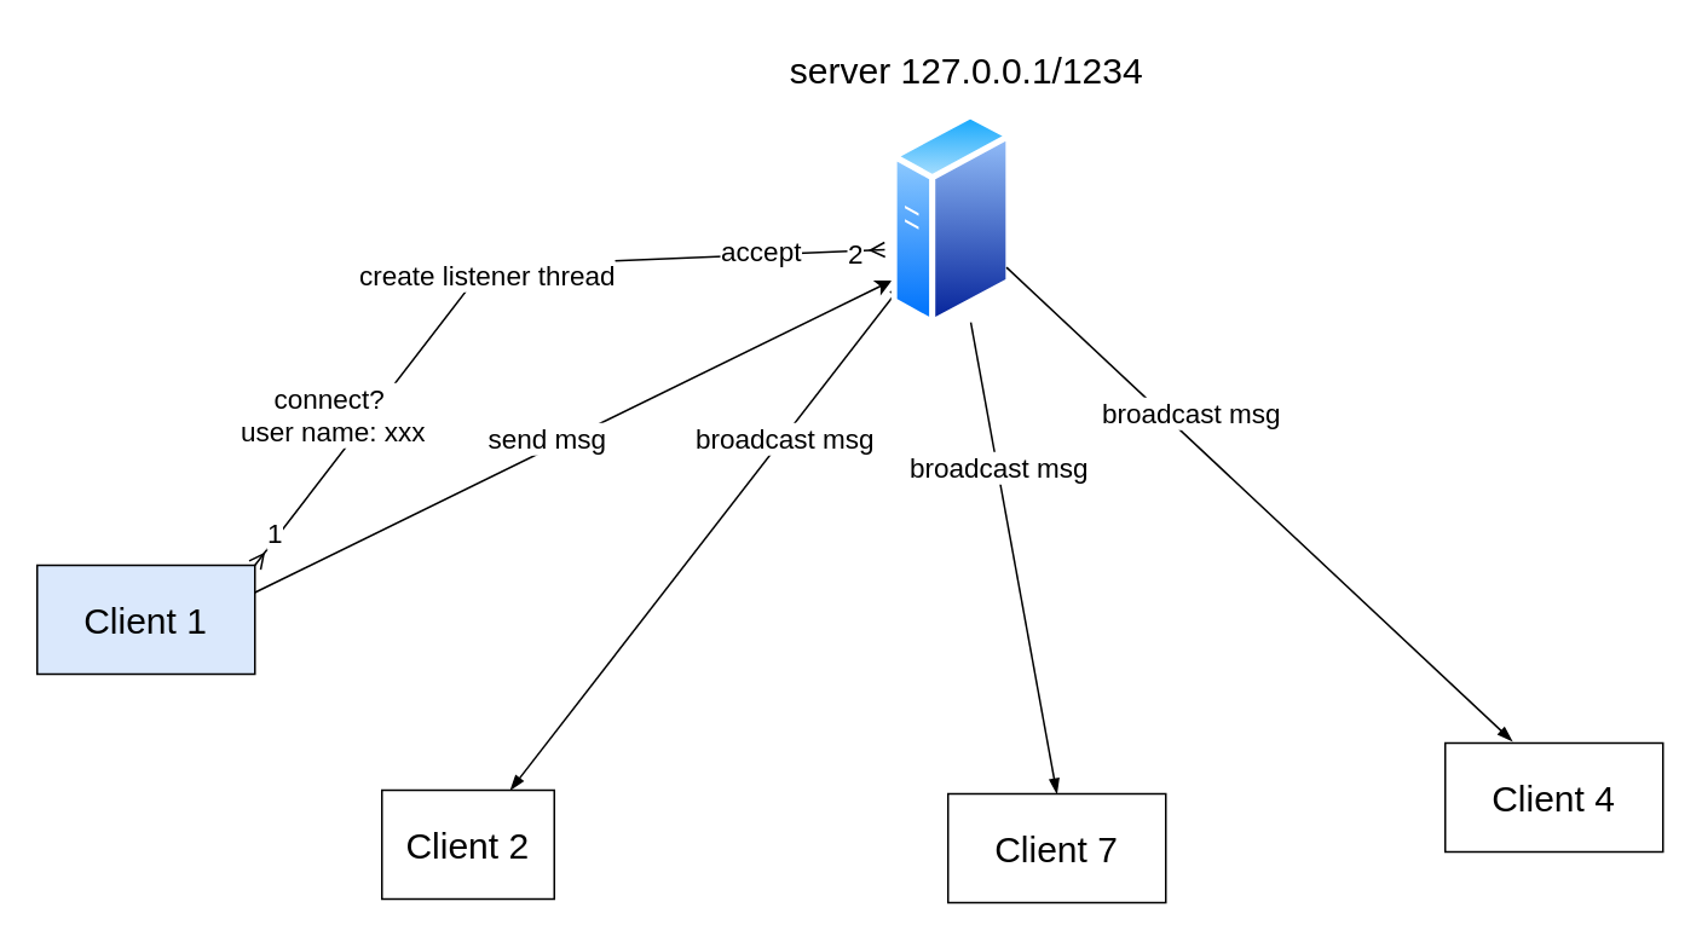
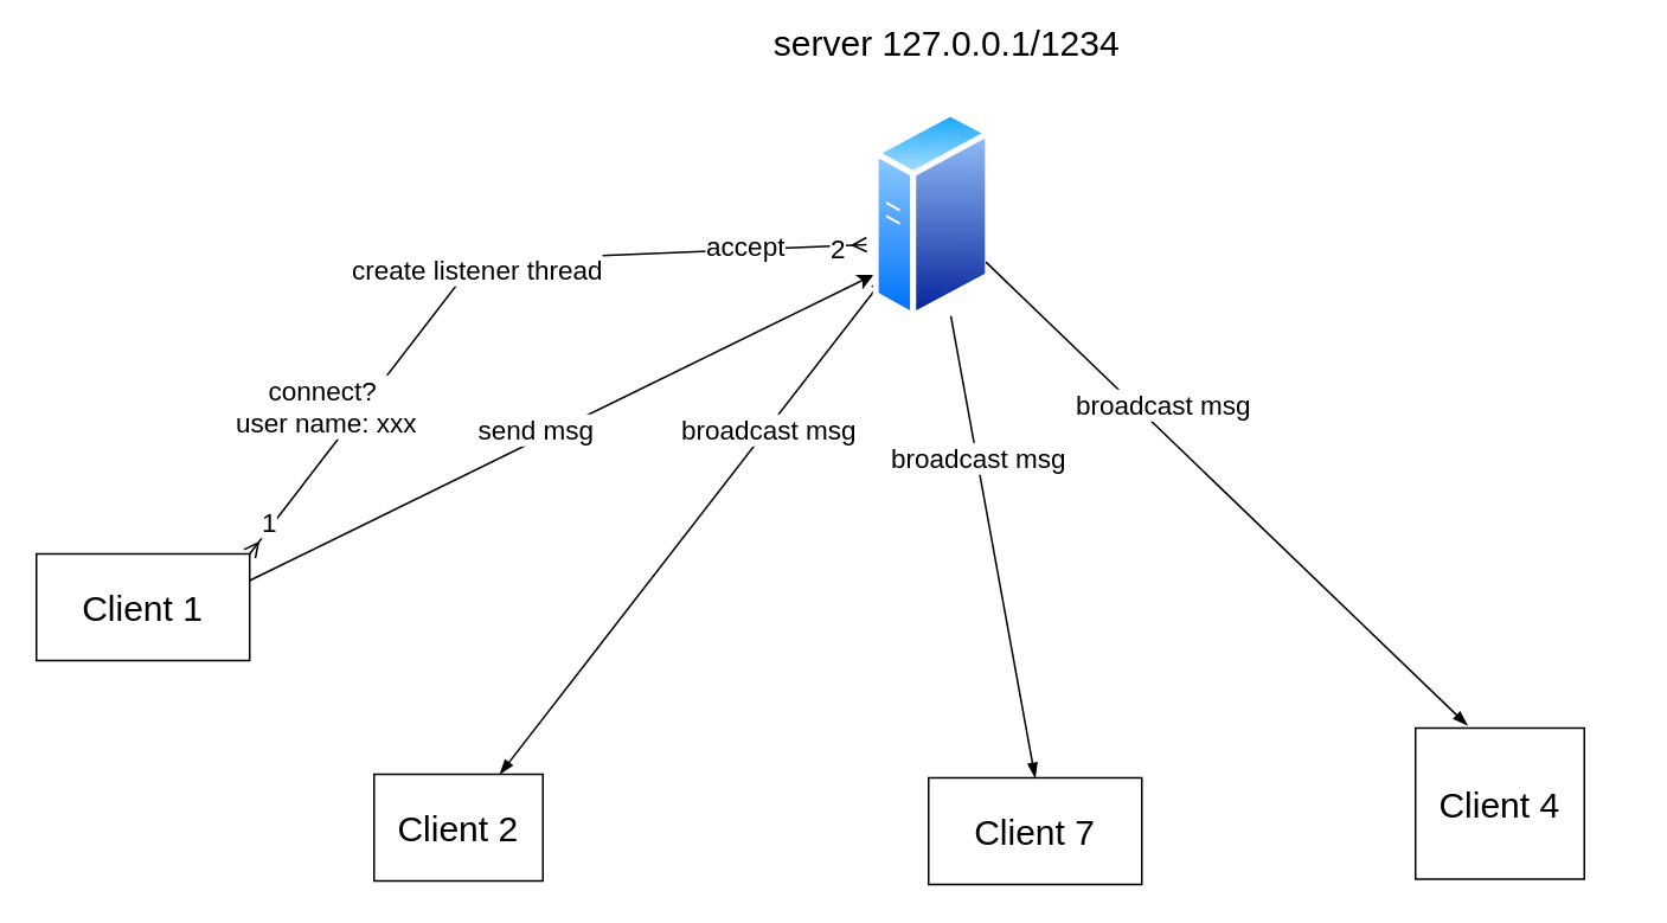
- <mxCell id="19" value="&lt;span style=&quot;font-size: 20px;&quot;&gt;server 127.0.0.1/1234&lt;/span&gt;" style="text;html=1;align=center;verticalAlign=middle;resizable=0;points=[];autosize=1;strokeColor=none;fillColor=none;fontSize=15;" vertex="1" parent="1"><mxGeometry x="425" y="20" width="213" height="36" as="geometry" /></mxCell>
+ <mxCell id="19" value="&lt;span style=&quot;font-size: 20px;&quot;&gt;server 127.0.0.1/1234&lt;/span&gt;" style="text;html=1;align=center;verticalAlign=middle;resizable=0;points=[];autosize=1;strokeColor=none;fillColor=none;fontSize=15;" vertex="1" parent="1"><mxGeometry x="425" y="5" width="213" height="36" as="geometry" /></mxCell>
- <mxCell id="10" value="Client 1" style="whiteSpace=wrap;html=1;fontSize=20;fillColor=#dae8fc;" vertex="1" parent="1"><mxGeometry x="20" y="311" width="120" height="60" as="geometry" /></mxCell>
+ <mxCell id="10" value="Client 1" style="whiteSpace=wrap;html=1;fontSize=20;" vertex="1" parent="1"><mxGeometry x="20" y="311" width="120" height="60" as="geometry" /></mxCell>
- <mxCell id="13" value="Client 4" style="whiteSpace=wrap;html=1;fontSize=20;" vertex="1" parent="1"><mxGeometry x="796" y="409" width="120" height="60" as="geometry" /></mxCell>
+ <mxCell id="13" value="Client 4" style="whiteSpace=wrap;html=1;fontSize=20;" vertex="1" parent="1"><mxGeometry x="796" y="409" width="95" height="85" as="geometry" /></mxCell>
